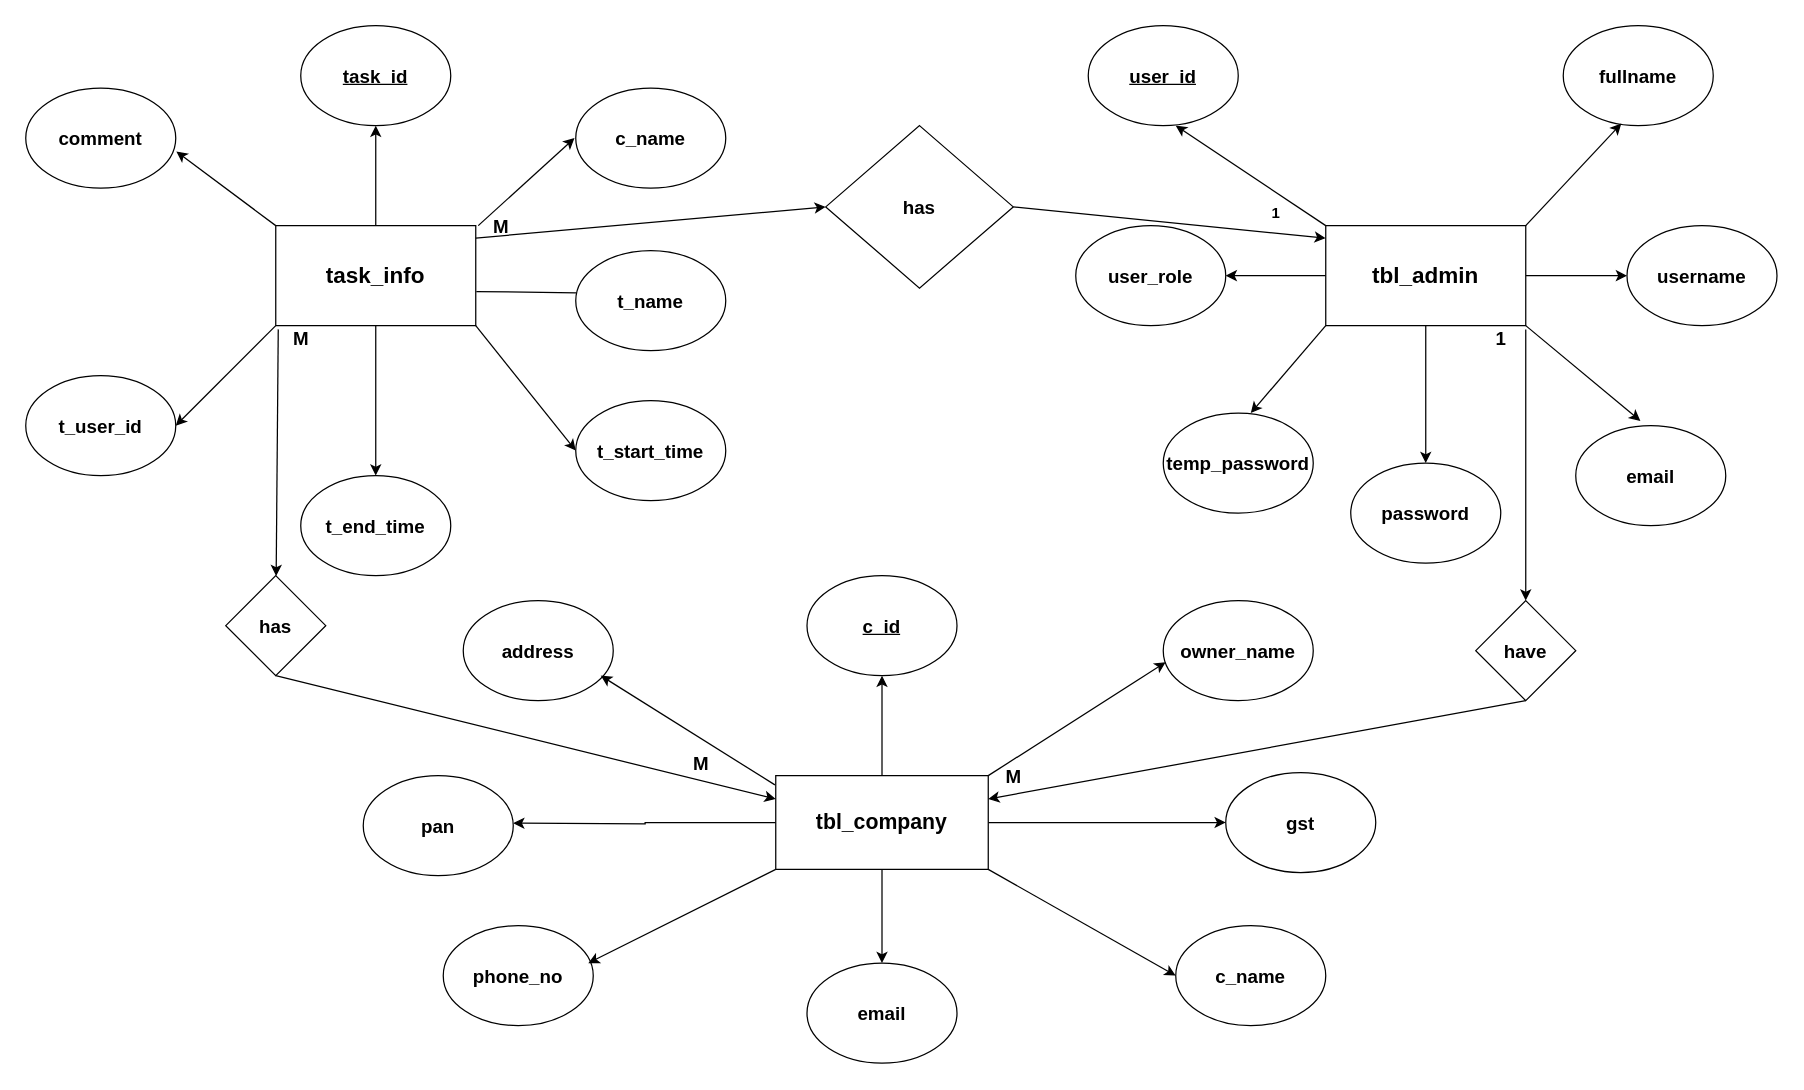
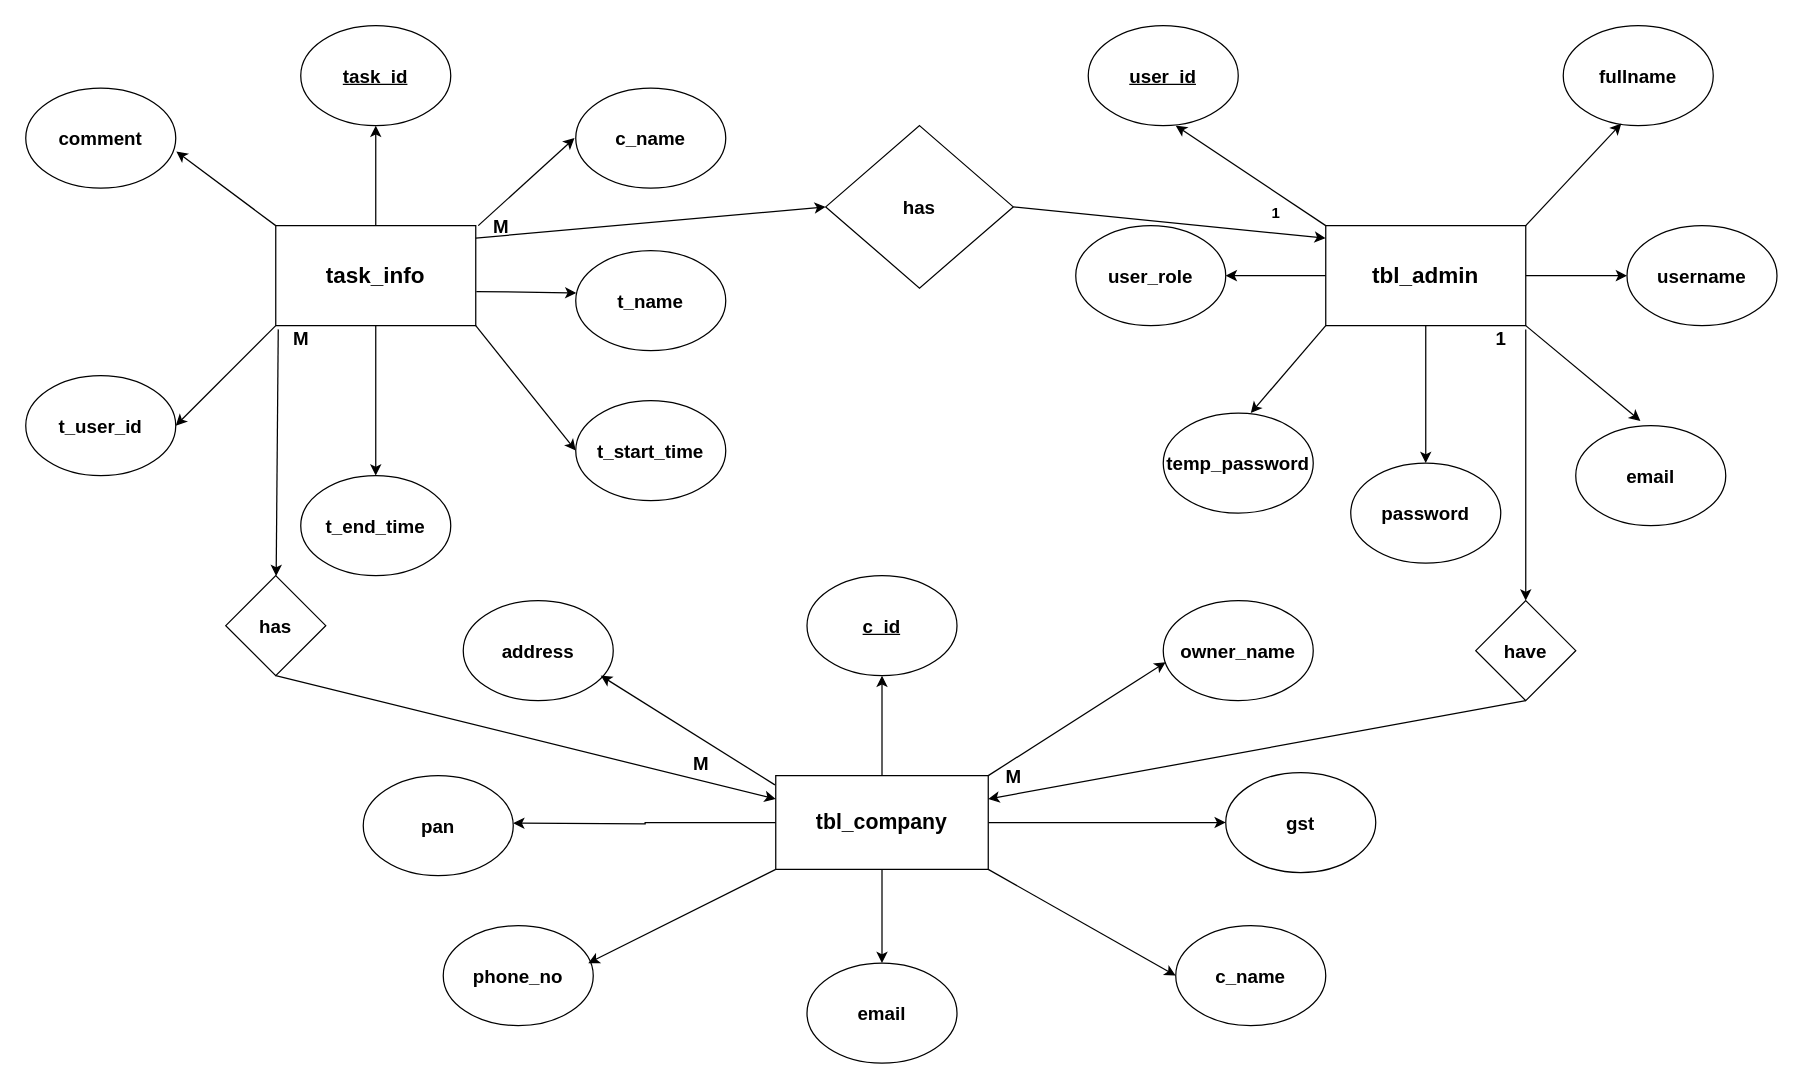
- <mxCell id="12" value="" style="endArrow=none;html=1;exitX=1.003;exitY=0.659;exitDx=0;exitDy=0;exitPerimeter=0;entryX=0.004;entryY=0.423;entryDx=0;entryDy=0;entryPerimeter=0;" edge="1" parent="1" source="4" target="9"><mxGeometry width="50" height="50" relative="1" as="geometry"><mxPoint x="390" y="270" as="sourcePoint" /><mxPoint x="470" y="390" as="targetPoint" /></mxGeometry></mxCell>
+ <mxCell id="12" value="" style="endArrow=classic;html=1;exitX=1.003;exitY=0.659;exitDx=0;exitDy=0;exitPerimeter=0;entryX=0.004;entryY=0.423;entryDx=0;entryDy=0;entryPerimeter=0;" edge="1" parent="1" source="4" target="9"><mxGeometry width="50" height="50" relative="1" as="geometry"><mxPoint x="390" y="270" as="sourcePoint" /><mxPoint x="470" y="390" as="targetPoint" /></mxGeometry></mxCell>
